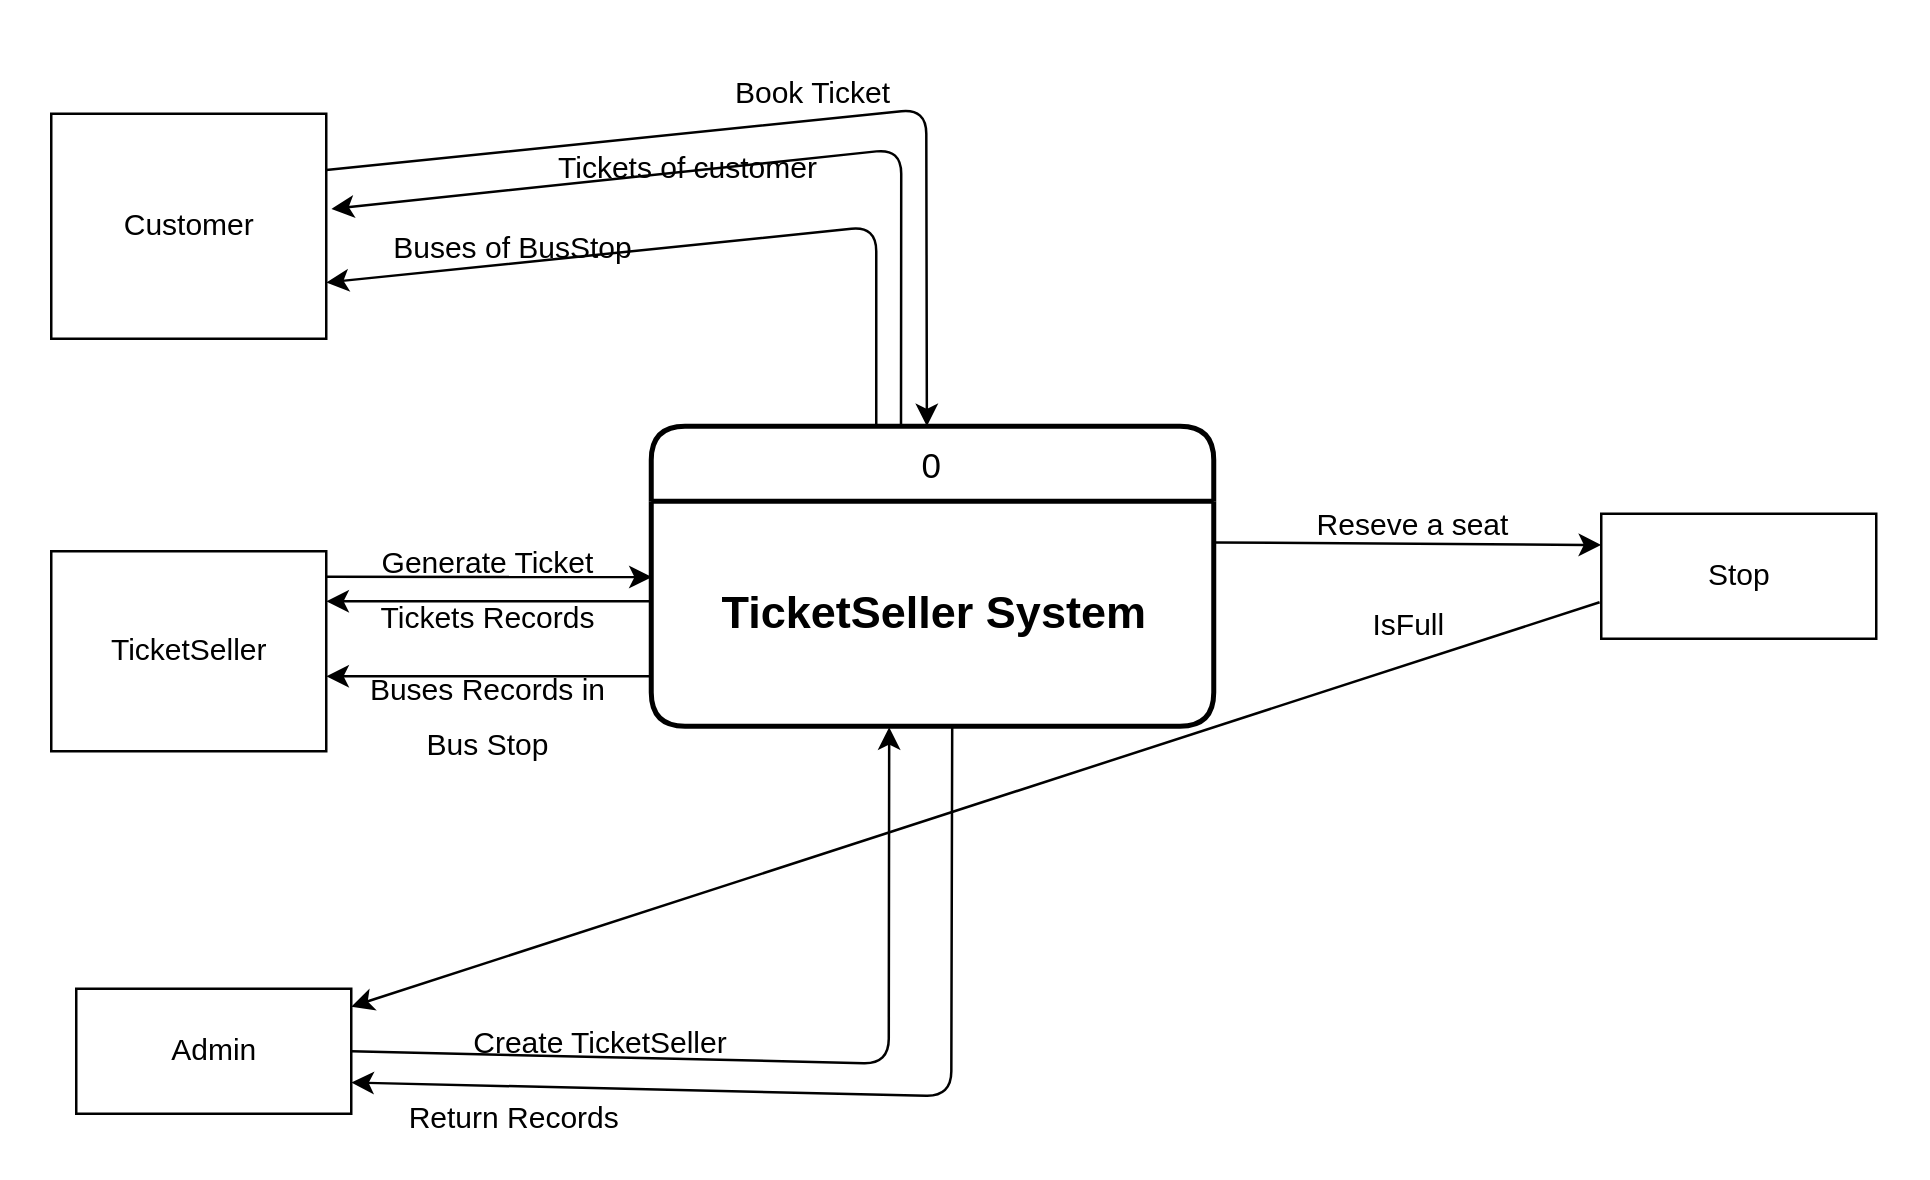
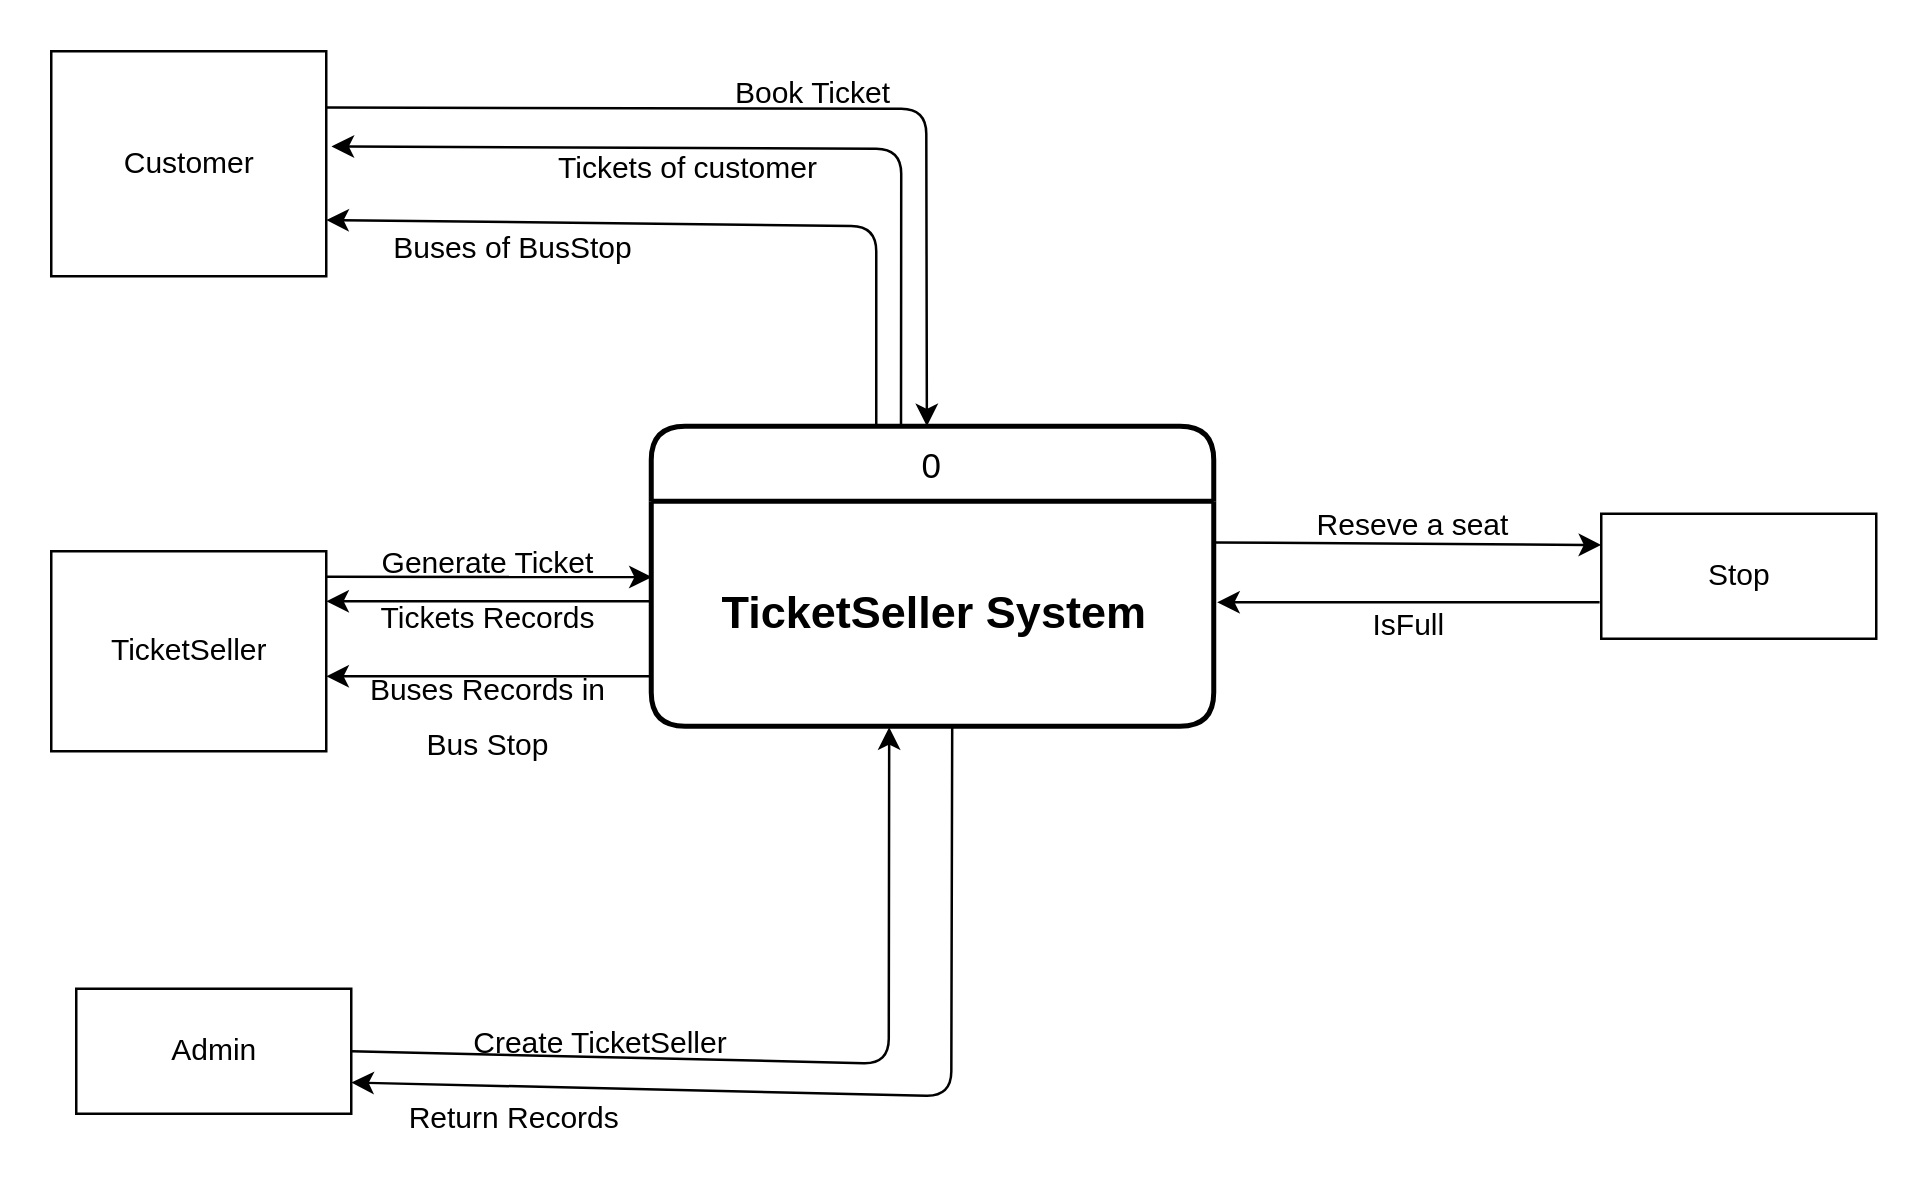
- <mxCell id="2" value="Customer" style="html=1;" vertex="1" parent="1"><mxGeometry x="20" y="45" width="110" height="90" as="geometry" /></mxCell>
+ <mxCell id="2" value="Customer" style="html=1;" vertex="1" parent="1"><mxGeometry x="20" y="20" width="110" height="90" as="geometry" /></mxCell>
- <mxCell id="26" value="" style="endArrow=classic;html=1;fontSize=12;exitX=-0.006;exitY=0.708;exitDx=0;exitDy=0;exitPerimeter=0;" edge="1" parent="1" source="5" target="4"><mxGeometry width="50" height="50" relative="1" as="geometry"><mxPoint x="540" y="290" as="sourcePoint" /><mxPoint x="590" y="240" as="targetPoint" /></mxGeometry></mxCell>
+ <mxCell id="26" value="" style="endArrow=classic;html=1;fontSize=12;entryX=1.006;entryY=0.449;entryDx=0;entryDy=0;entryPerimeter=0;exitX=-0.006;exitY=0.708;exitDx=0;exitDy=0;exitPerimeter=0;" edge="1" parent="1" source="5" target="7"><mxGeometry width="50" height="50" relative="1" as="geometry"><mxPoint x="540" y="290" as="sourcePoint" /><mxPoint x="590" y="240" as="targetPoint" /></mxGeometry></mxCell>
